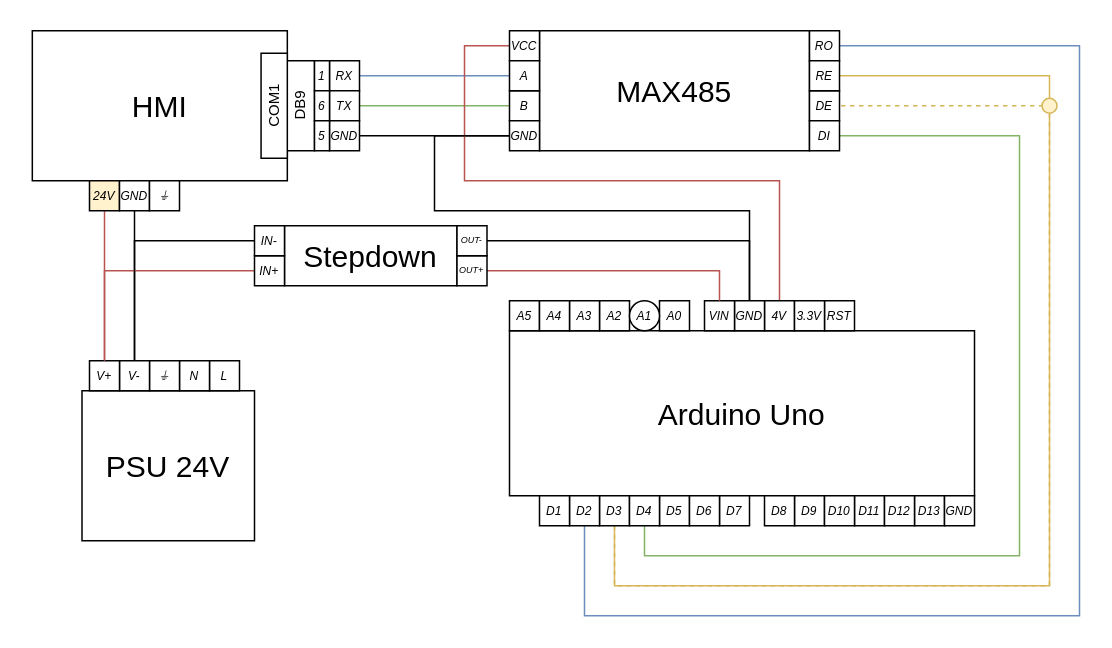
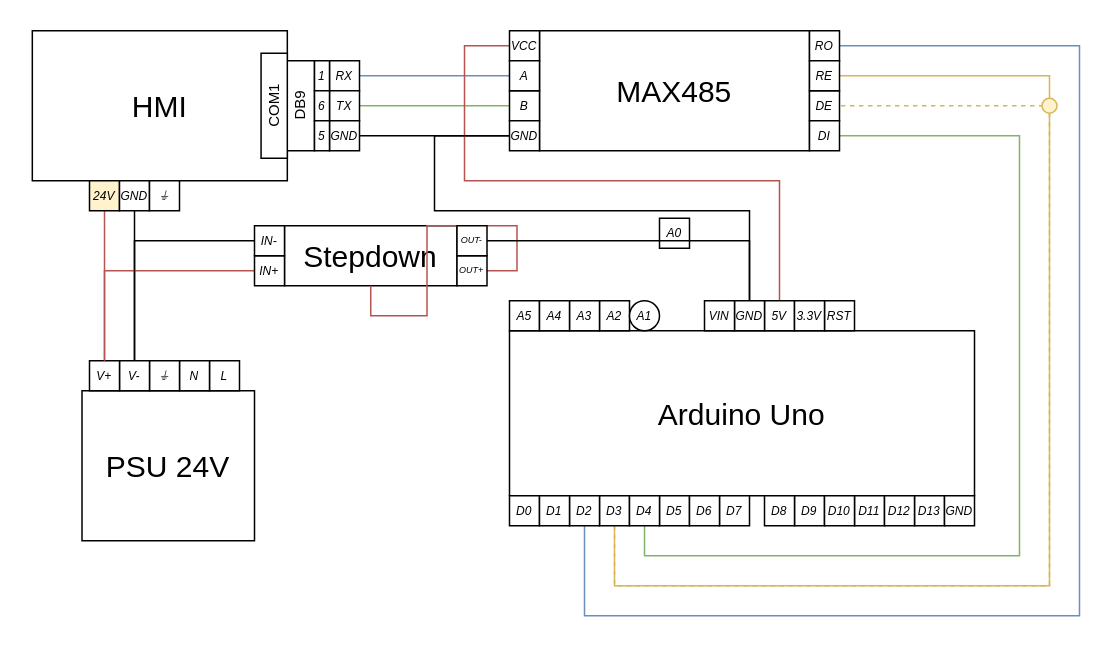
- <mxCell id="67" style="edgeStyle=orthogonalEdgeStyle;rounded=0;orthogonalLoop=1;jettySize=auto;html=1;exitX=1;exitY=0.5;exitDx=0;exitDy=0;fontSize=7;endArrow=none;endFill=0;fillColor=#f8cecc;strokeColor=#b85450;" parent="1" source="68" target="46" edge="1"><mxGeometry relative="1" as="geometry" /></mxCell>
+ <mxCell id="67" style="edgeStyle=orthogonalEdgeStyle;rounded=0;orthogonalLoop=1;jettySize=auto;html=1;exitX=1;exitY=0.5;exitDx=0;exitDy=0;fontSize=7;endArrow=none;endFill=0;fillColor=#f8cecc;strokeColor=#b85450;" parent="1" source="68" target="62" edge="1"><mxGeometry relative="1" as="geometry" /></mxCell>
- <mxCell id="37" value="A0" style="rounded=0;whiteSpace=wrap;html=1;fontSize=8;fontStyle=2" parent="1" vertex="1"><mxGeometry x="439" y="200" width="20" height="20" as="geometry" /></mxCell>
+ <mxCell id="37" value="A0" style="rounded=0;whiteSpace=wrap;html=1;fontSize=8;fontStyle=2" parent="1" vertex="1"><mxGeometry x="439" y="145" width="20" height="20" as="geometry" /></mxCell>
- <mxCell id="41" value="4V" style="rounded=0;whiteSpace=wrap;html=1;fontSize=8;fontStyle=2" parent="1" vertex="1"><mxGeometry x="509" y="200" width="20" height="20" as="geometry" /></mxCell>
+ <mxCell id="41" value="5V" style="rounded=0;whiteSpace=wrap;html=1;fontSize=8;fontStyle=2" parent="1" vertex="1"><mxGeometry x="509" y="200" width="20" height="20" as="geometry" /></mxCell>
+ <mxCell id="28" value="D0" style="rounded=0;whiteSpace=wrap;html=1;fontSize=8;fontStyle=2" parent="1" vertex="1"><mxGeometry x="339" y="330" width="20" height="20" as="geometry" /></mxCell>
